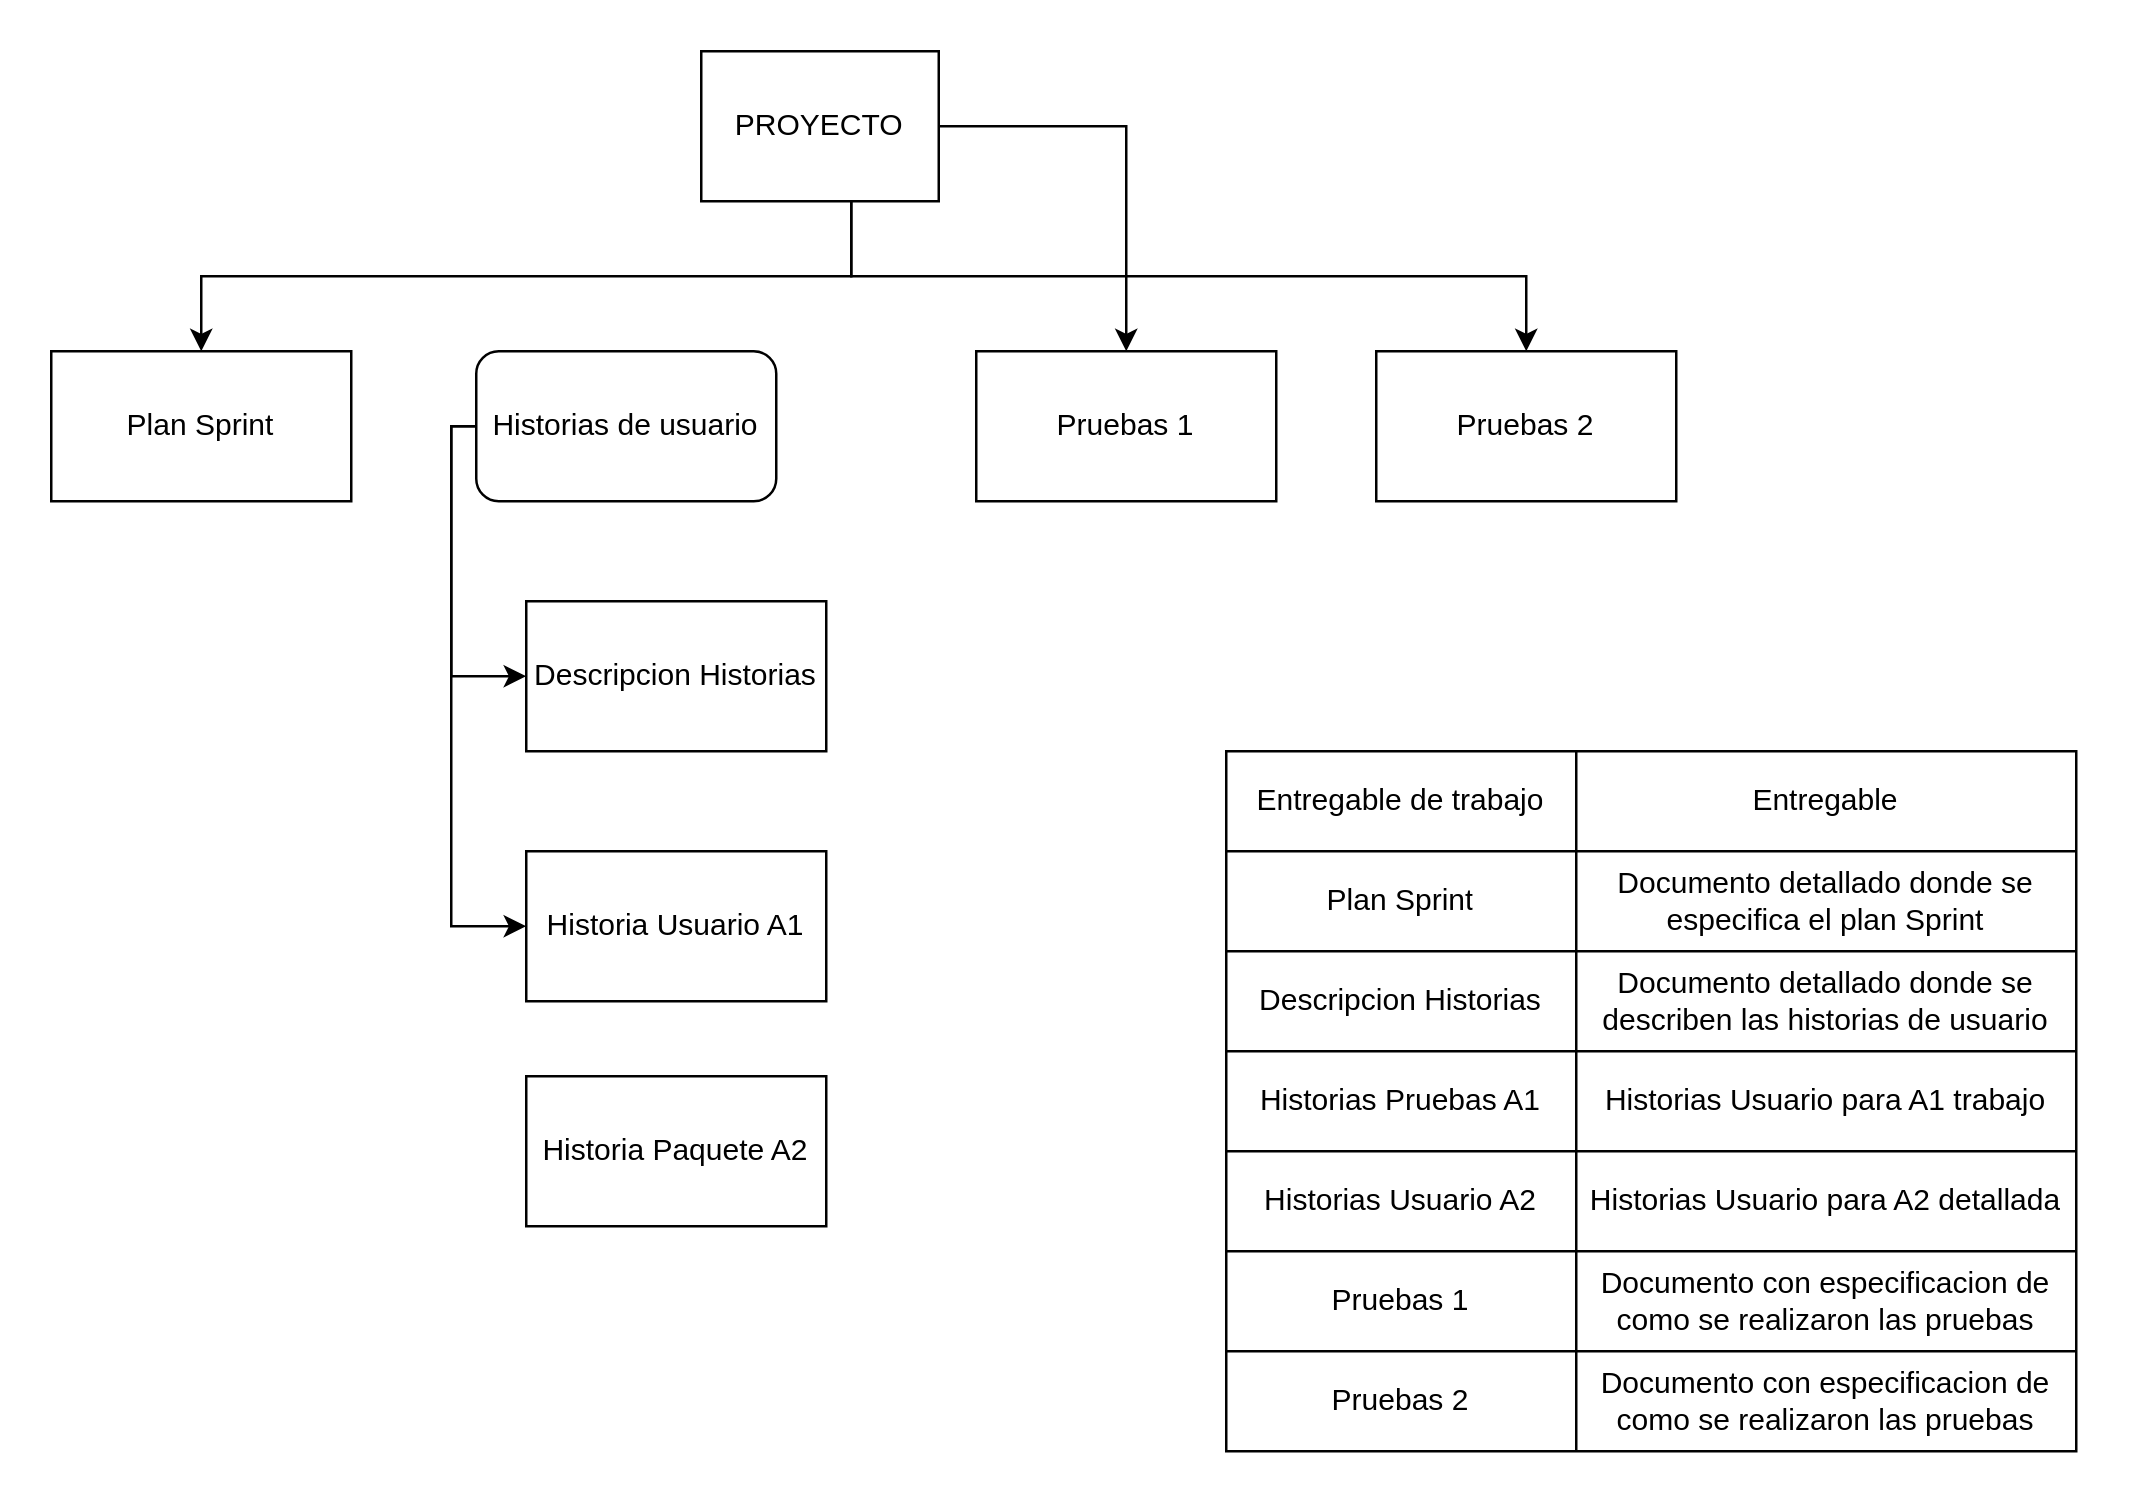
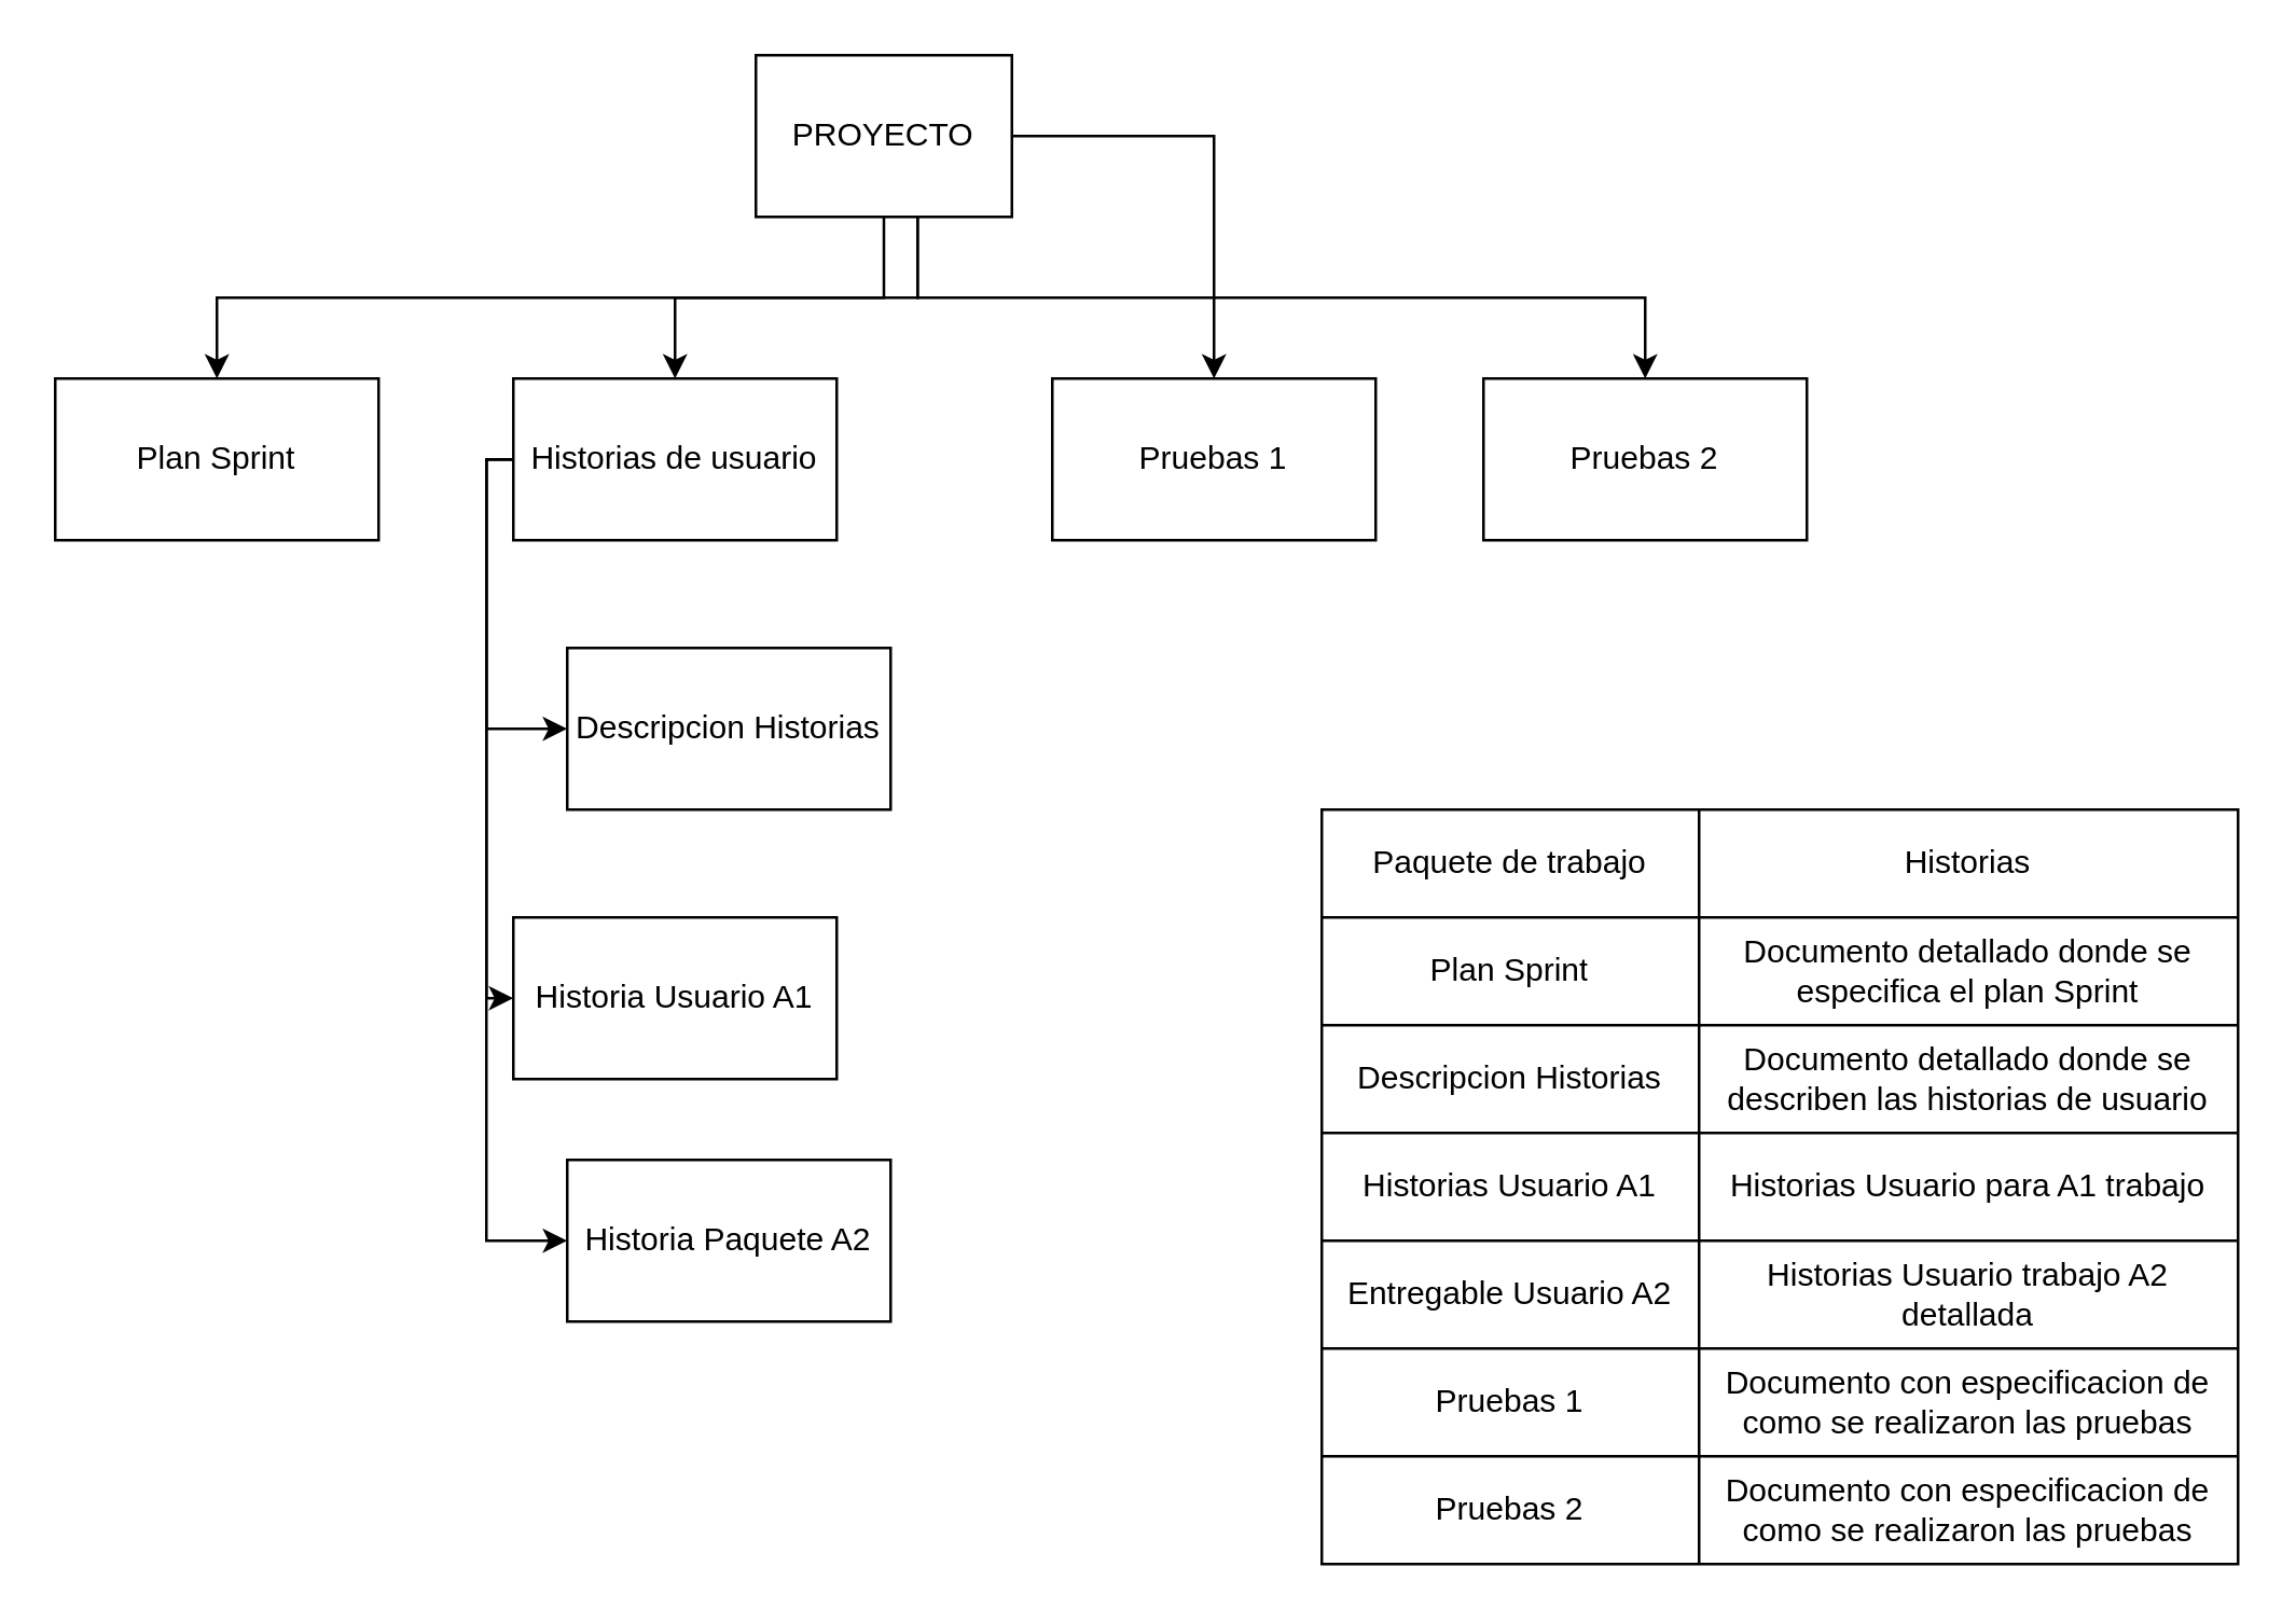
+ <mxCell id="3" style="edgeStyle=orthogonalEdgeStyle;rounded=0;orthogonalLoop=1;jettySize=auto;html=1;" edge="1" parent="1" source="6" target="11"><mxGeometry relative="1" as="geometry" /></mxCell>
- <mxCell id="11" value="Historias de usuario" style="whiteSpace=wrap;html=1;rounded=1;" vertex="1" parent="1"><mxGeometry x="190" y="140" width="120" height="60" as="geometry" /></mxCell>
+ <mxCell id="11" value="Historias de usuario" style="rounded=0;whiteSpace=wrap;html=1;" vertex="1" parent="1"><mxGeometry x="190" y="140" width="120" height="60" as="geometry" /></mxCell>
- <mxCell id="19" value="Entregable de trabajo" style="shape=partialRectangle;html=1;whiteSpace=wrap;connectable=0;strokeColor=inherit;overflow=hidden;fillColor=none;top=0;left=0;bottom=0;right=0;pointerEvents=1;" vertex="1" parent="18"><mxGeometry width="140" height="40" as="geometry"><mxRectangle width="140" height="40" as="alternateBounds" /></mxGeometry></mxCell>
+ <mxCell id="19" value="Paquete de trabajo" style="shape=partialRectangle;html=1;whiteSpace=wrap;connectable=0;strokeColor=inherit;overflow=hidden;fillColor=none;top=0;left=0;bottom=0;right=0;pointerEvents=1;" vertex="1" parent="18"><mxGeometry width="140" height="40" as="geometry"><mxRectangle width="140" height="40" as="alternateBounds" /></mxGeometry></mxCell>
- <mxCell id="20" value="Entregable" style="shape=partialRectangle;html=1;whiteSpace=wrap;connectable=0;strokeColor=inherit;overflow=hidden;fillColor=none;top=0;left=0;bottom=0;right=0;pointerEvents=1;" vertex="1" parent="18"><mxGeometry x="140" width="200" height="40" as="geometry"><mxRectangle width="200" height="40" as="alternateBounds" /></mxGeometry></mxCell>
+ <mxCell id="20" value="Historias" style="shape=partialRectangle;html=1;whiteSpace=wrap;connectable=0;strokeColor=inherit;overflow=hidden;fillColor=none;top=0;left=0;bottom=0;right=0;pointerEvents=1;" vertex="1" parent="18"><mxGeometry x="140" width="200" height="40" as="geometry"><mxRectangle width="200" height="40" as="alternateBounds" /></mxGeometry></mxCell>
- <mxCell id="13" value="Historia Usuario A1" style="rounded=0;whiteSpace=wrap;html=1;" vertex="1" parent="1"><mxGeometry x="210" y="340" width="120" height="60" as="geometry" /></mxCell>
+ <mxCell id="13" value="Historia Usuario A1" style="rounded=0;whiteSpace=wrap;html=1;" vertex="1" parent="1"><mxGeometry x="190" y="340" width="120" height="60" as="geometry" /></mxCell>
+ <mxCell id="10" style="edgeStyle=orthogonalEdgeStyle;rounded=0;orthogonalLoop=1;jettySize=auto;html=1;entryX=0;entryY=0.5;entryDx=0;entryDy=0;" edge="1" parent="1" source="11" target="14"><mxGeometry relative="1" as="geometry"><Array as="points"><mxPoint x="180" y="170" /><mxPoint x="180" y="460" /></Array></mxGeometry></mxCell>
- <mxCell id="28" value="Historias Pruebas A1" style="shape=partialRectangle;html=1;whiteSpace=wrap;connectable=0;strokeColor=inherit;overflow=hidden;fillColor=none;top=0;left=0;bottom=0;right=0;pointerEvents=1;" vertex="1" parent="27"><mxGeometry width="140" height="40" as="geometry"><mxRectangle width="140" height="40" as="alternateBounds" /></mxGeometry></mxCell>
+ <mxCell id="28" value="Historias Usuario A1" style="shape=partialRectangle;html=1;whiteSpace=wrap;connectable=0;strokeColor=inherit;overflow=hidden;fillColor=none;top=0;left=0;bottom=0;right=0;pointerEvents=1;" vertex="1" parent="27"><mxGeometry width="140" height="40" as="geometry"><mxRectangle width="140" height="40" as="alternateBounds" /></mxGeometry></mxCell>
- <mxCell id="31" value="Historias Usuario A2" style="shape=partialRectangle;html=1;whiteSpace=wrap;connectable=0;strokeColor=inherit;overflow=hidden;fillColor=none;top=0;left=0;bottom=0;right=0;pointerEvents=1;" vertex="1" parent="30"><mxGeometry width="140" height="40" as="geometry"><mxRectangle width="140" height="40" as="alternateBounds" /></mxGeometry></mxCell>
+ <mxCell id="31" value="Entregable Usuario A2" style="shape=partialRectangle;html=1;whiteSpace=wrap;connectable=0;strokeColor=inherit;overflow=hidden;fillColor=none;top=0;left=0;bottom=0;right=0;pointerEvents=1;" vertex="1" parent="30"><mxGeometry width="140" height="40" as="geometry"><mxRectangle width="140" height="40" as="alternateBounds" /></mxGeometry></mxCell>
- <mxCell id="32" value="Historias Usuario para A2 detallada" style="shape=partialRectangle;html=1;whiteSpace=wrap;connectable=0;strokeColor=inherit;overflow=hidden;fillColor=none;top=0;left=0;bottom=0;right=0;pointerEvents=1;" vertex="1" parent="30"><mxGeometry x="140" width="200" height="40" as="geometry"><mxRectangle width="200" height="40" as="alternateBounds" /></mxGeometry></mxCell>
+ <mxCell id="32" value="Historias Usuario trabajo A2 detallada" style="shape=partialRectangle;html=1;whiteSpace=wrap;connectable=0;strokeColor=inherit;overflow=hidden;fillColor=none;top=0;left=0;bottom=0;right=0;pointerEvents=1;" vertex="1" parent="30"><mxGeometry x="140" width="200" height="40" as="geometry"><mxRectangle width="200" height="40" as="alternateBounds" /></mxGeometry></mxCell>
